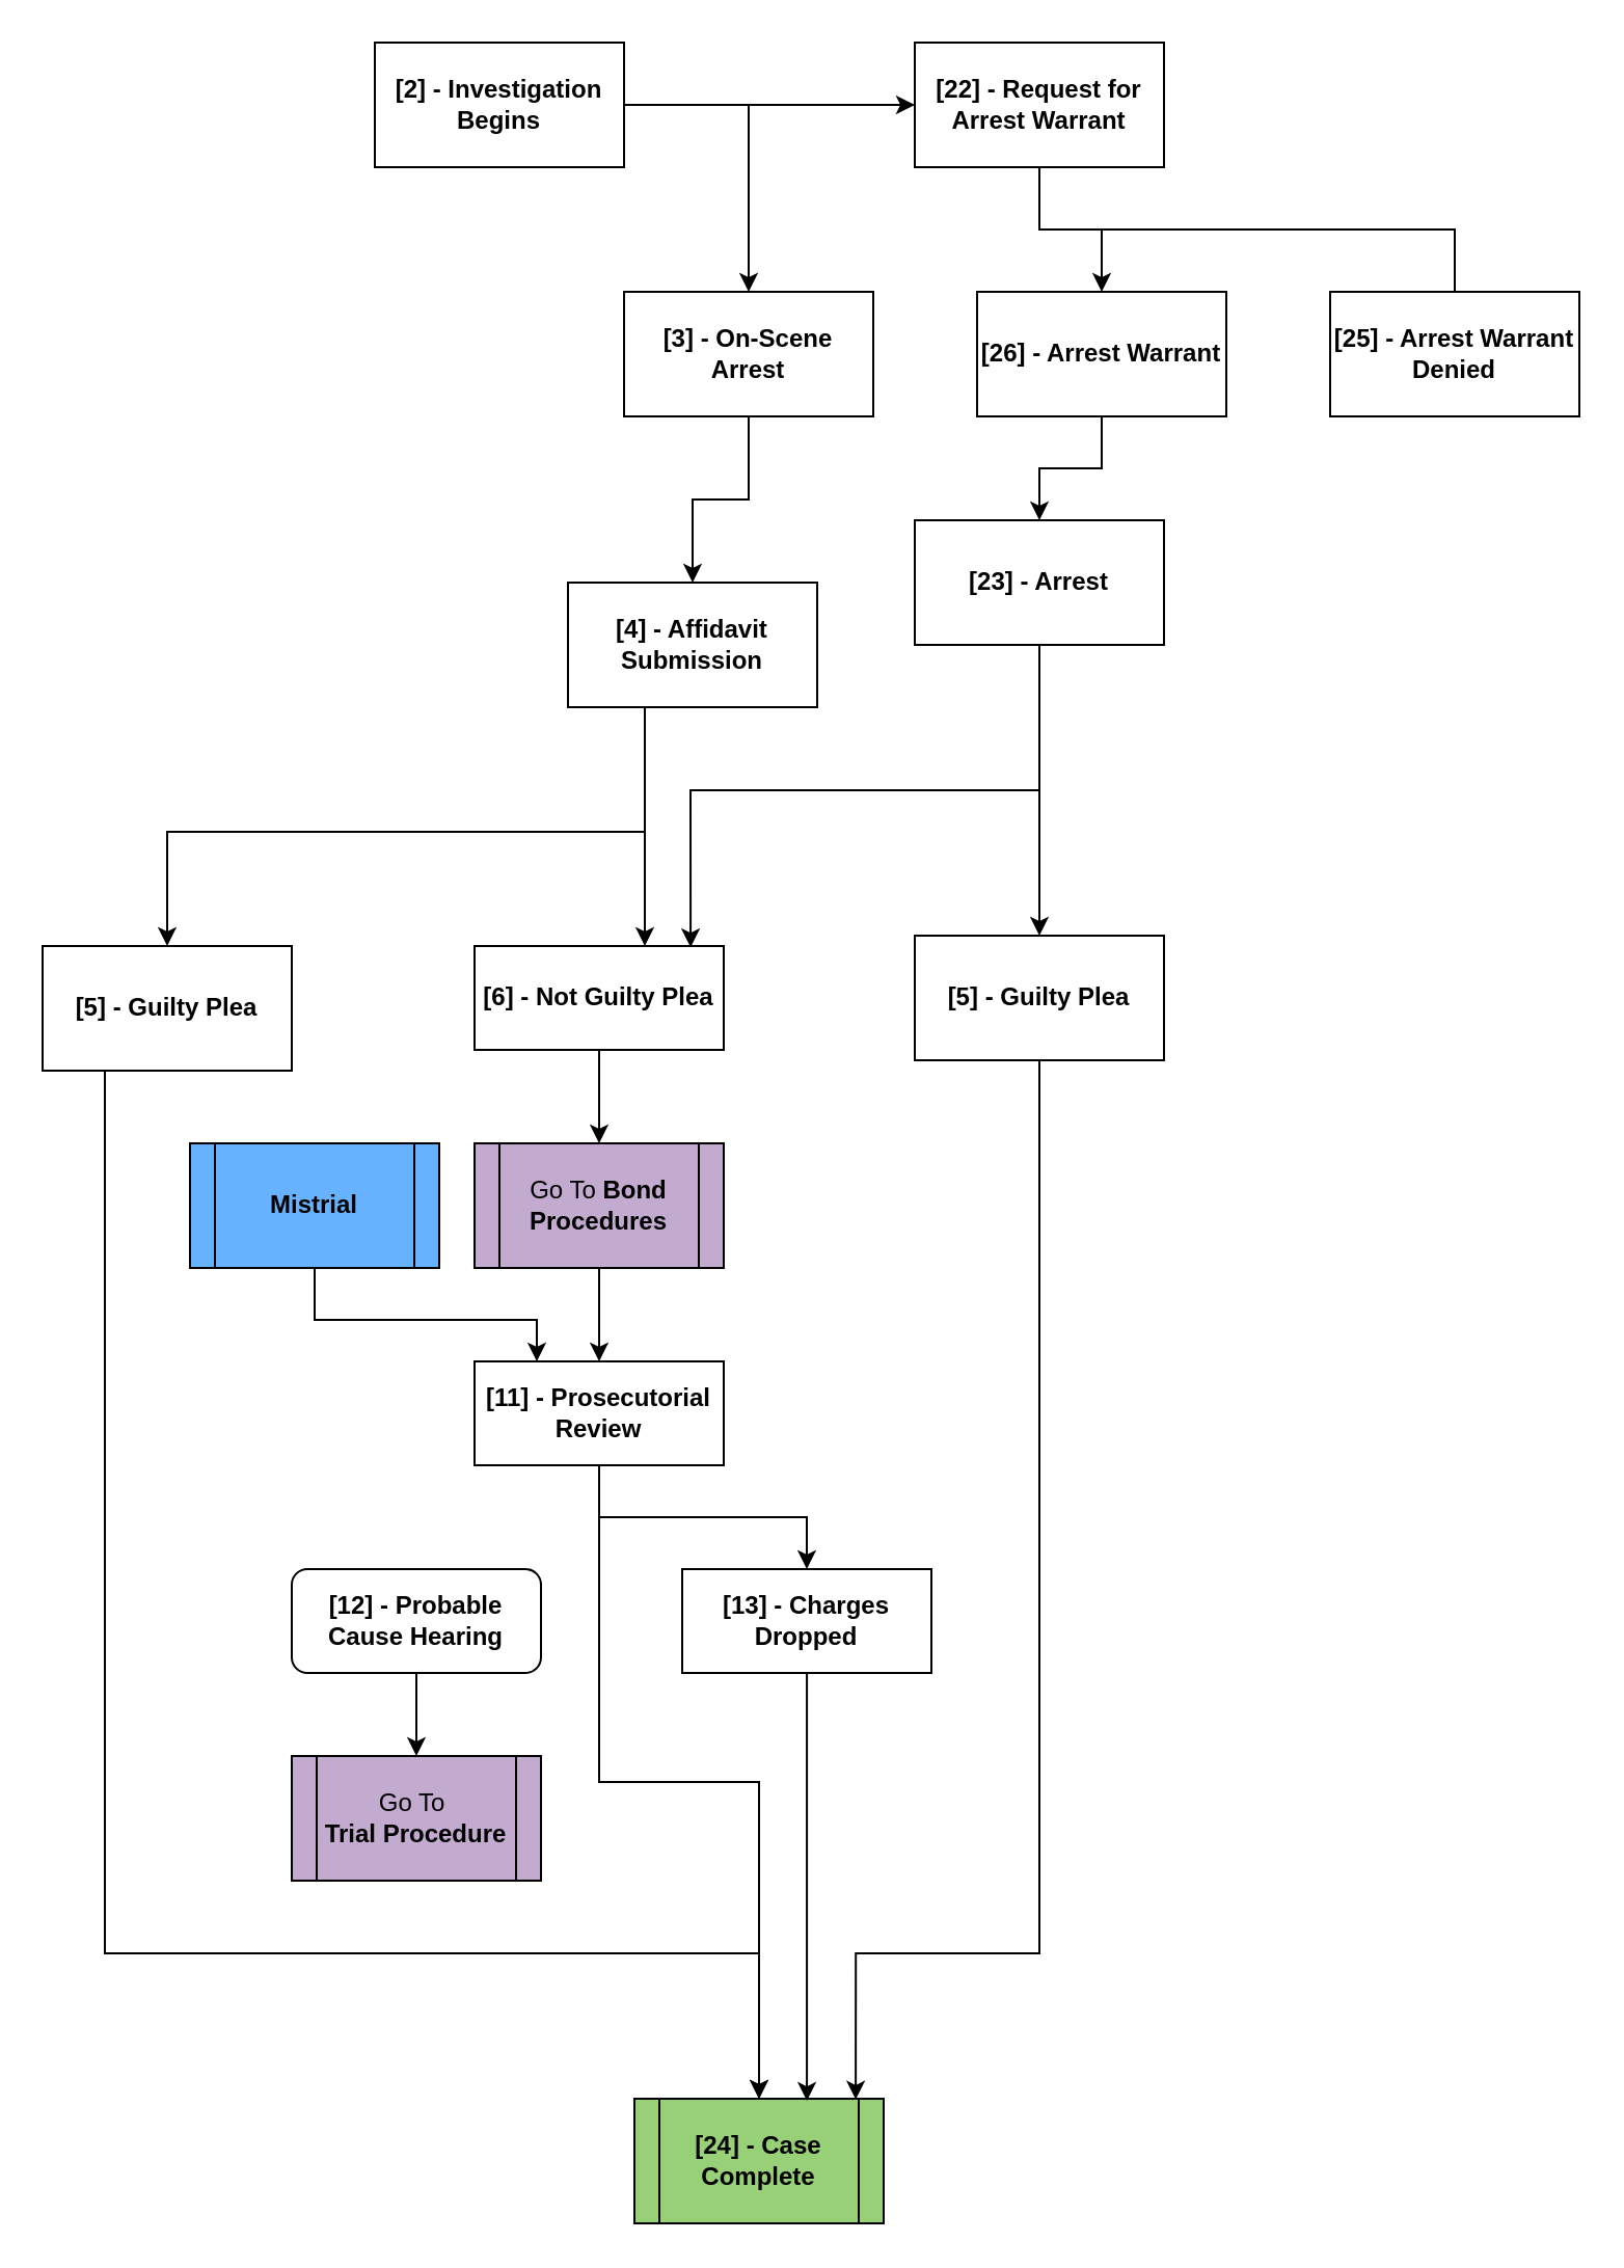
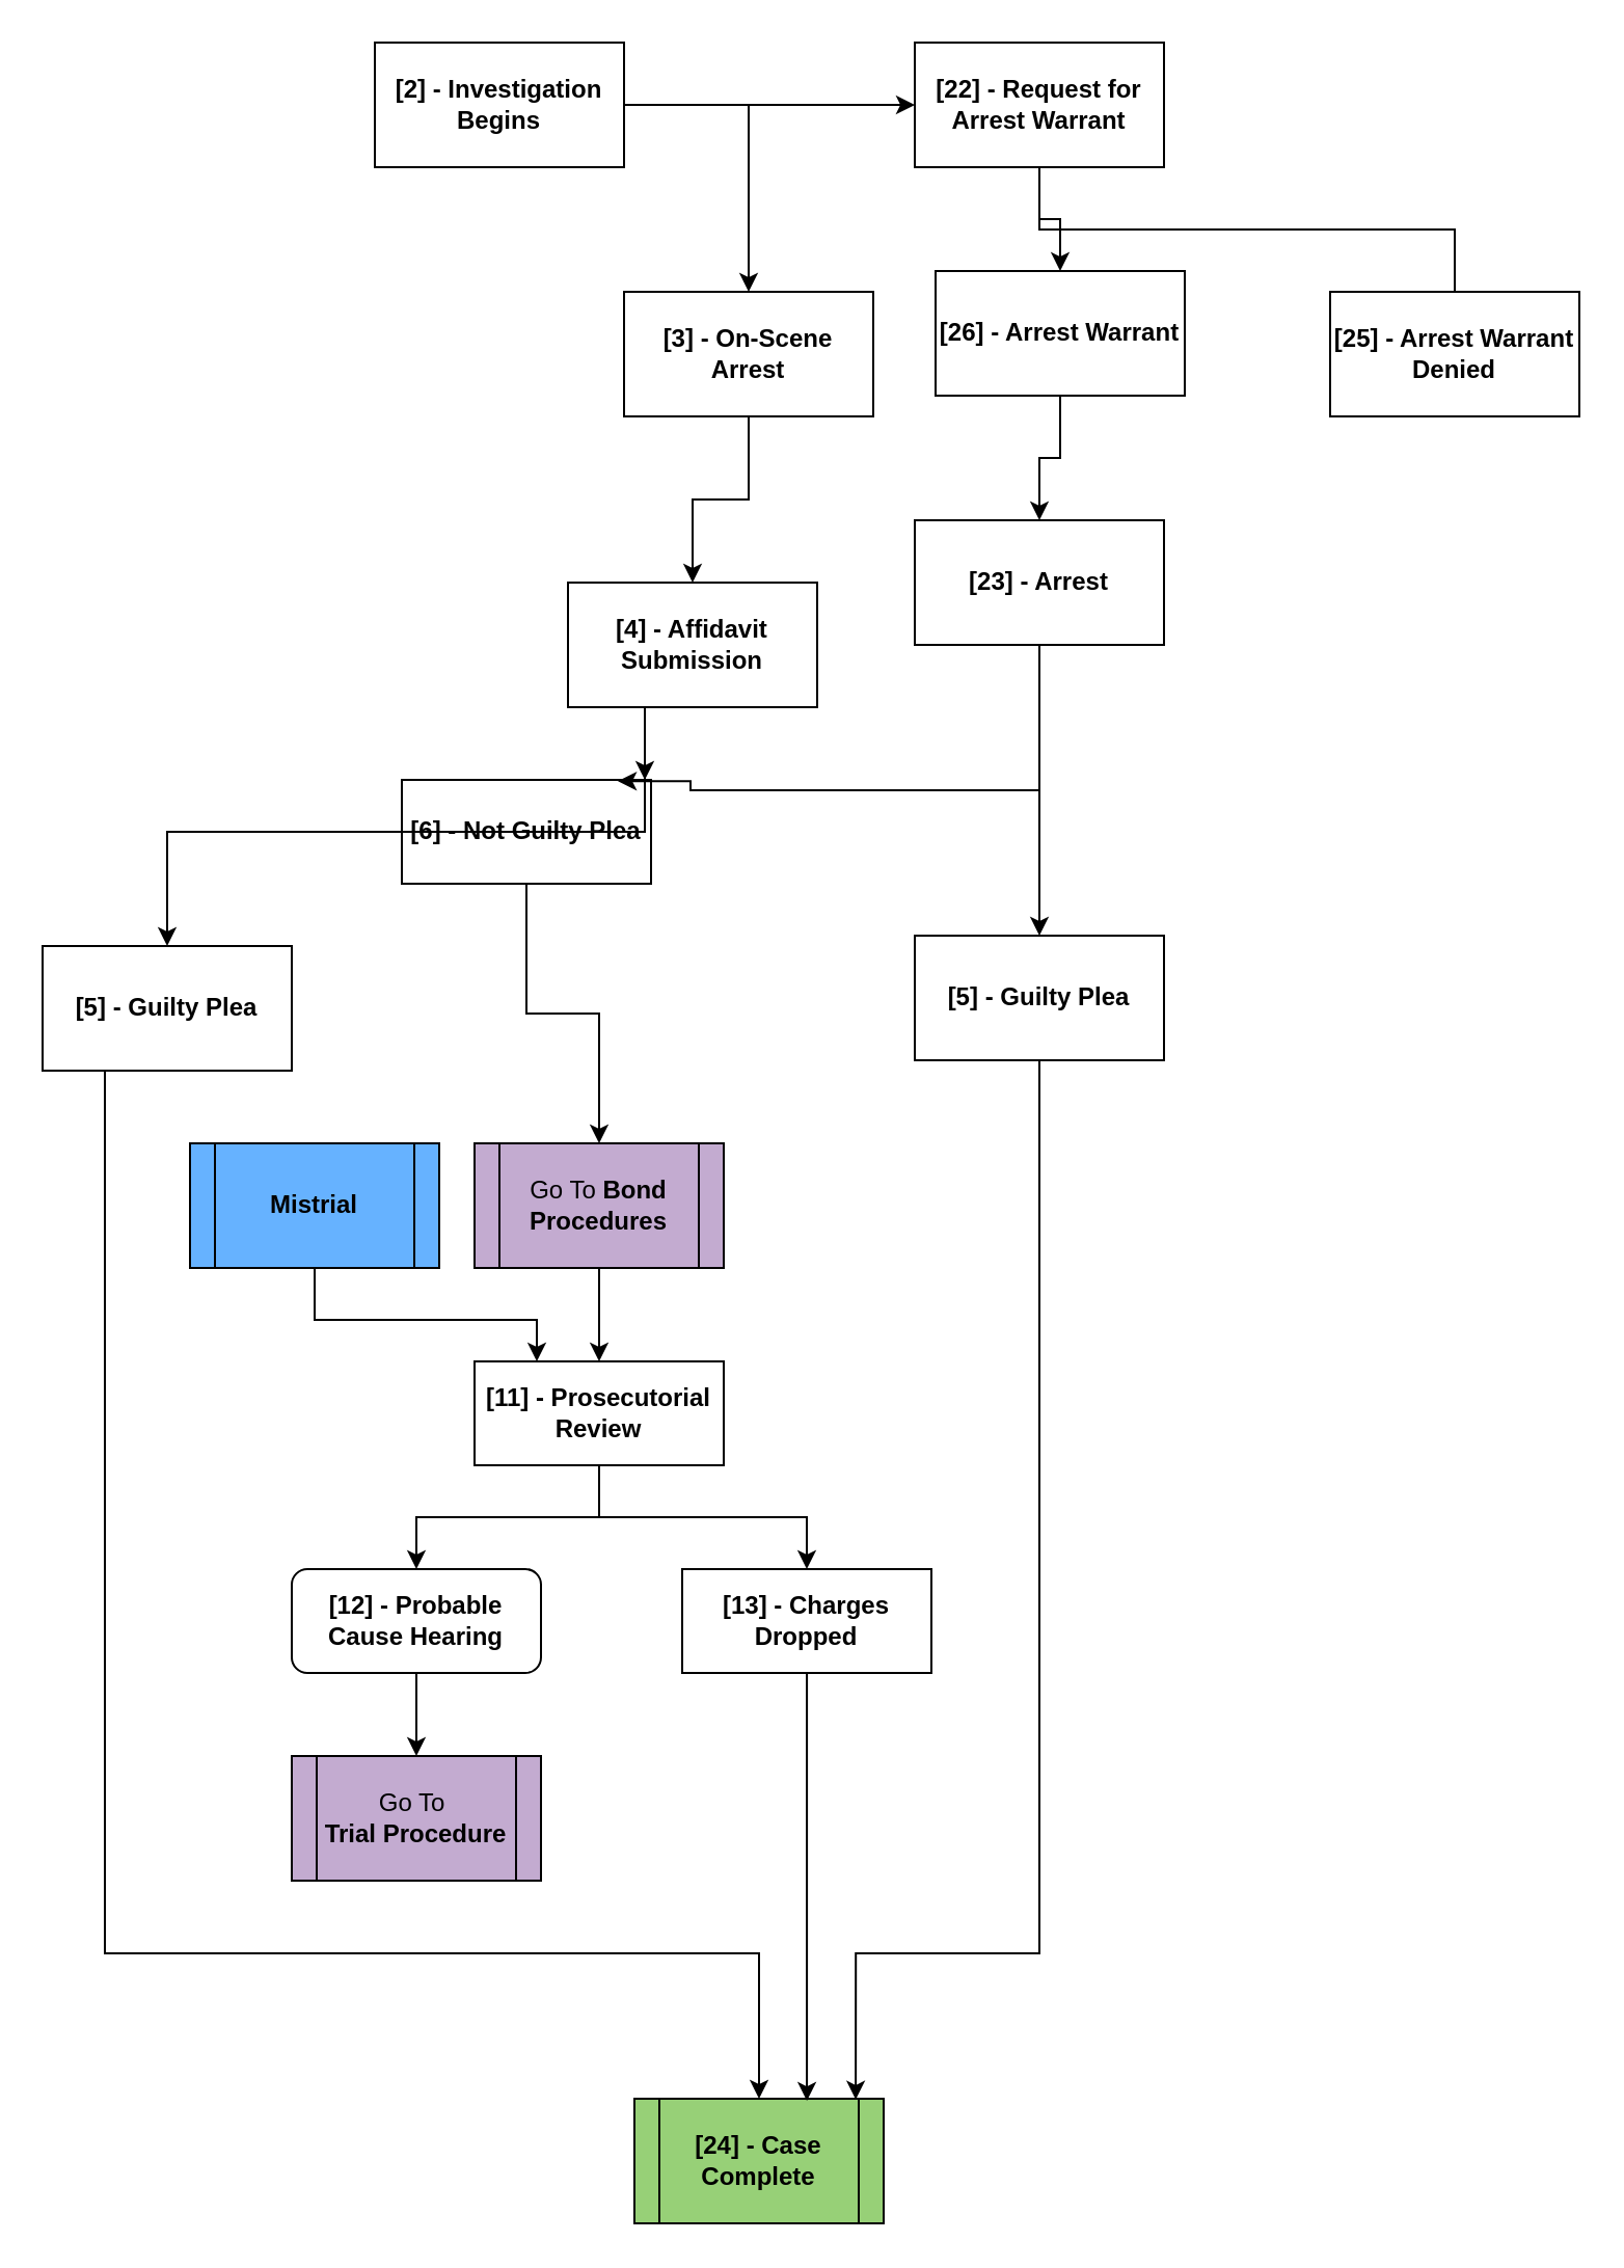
- <mxCell id="32" value="&lt;div&gt;&lt;b&gt;[26] - Arrest Warrant&lt;/b&gt;&lt;/div&gt;" style="rounded=0;whiteSpace=wrap;html=1;" parent="1" vertex="1"><mxGeometry x="470" y="140" width="120" height="60" as="geometry" /></mxCell>
+ <mxCell id="32" value="&lt;div&gt;&lt;b&gt;[26] - Arrest Warrant&lt;/b&gt;&lt;/div&gt;" style="rounded=0;whiteSpace=wrap;html=1;" parent="1" vertex="1"><mxGeometry x="450" y="130" width="120" height="60" as="geometry" /></mxCell>
- <mxCell id="5" value="&lt;div&gt;&lt;div&gt;&lt;b&gt;[6] - Not Guilty Plea&lt;/b&gt;&lt;/div&gt;&lt;/div&gt;" style="rounded=0;whiteSpace=wrap;html=1;" parent="1" vertex="1"><mxGeometry x="228" y="455" width="120" height="50" as="geometry" /></mxCell>
+ <mxCell id="5" value="&lt;div&gt;&lt;div&gt;&lt;b&gt;[6] - Not Guilty Plea&lt;/b&gt;&lt;/div&gt;&lt;/div&gt;" style="rounded=0;whiteSpace=wrap;html=1;" parent="1" vertex="1"><mxGeometry x="193" y="375" width="120" height="50" as="geometry" /></mxCell>
- <mxCell id="17" value="" style="edgeStyle=orthogonalEdgeStyle;rounded=0;orthogonalLoop=1;jettySize=auto;html=1;" parent="1" source="19" target="6" edge="1"><mxGeometry relative="1" as="geometry" /></mxCell>
+ <mxCell id="17" value="" style="edgeStyle=orthogonalEdgeStyle;rounded=0;orthogonalLoop=1;jettySize=auto;html=1;" parent="1" source="19" target="21" edge="1"><mxGeometry relative="1" as="geometry" /></mxCell>
